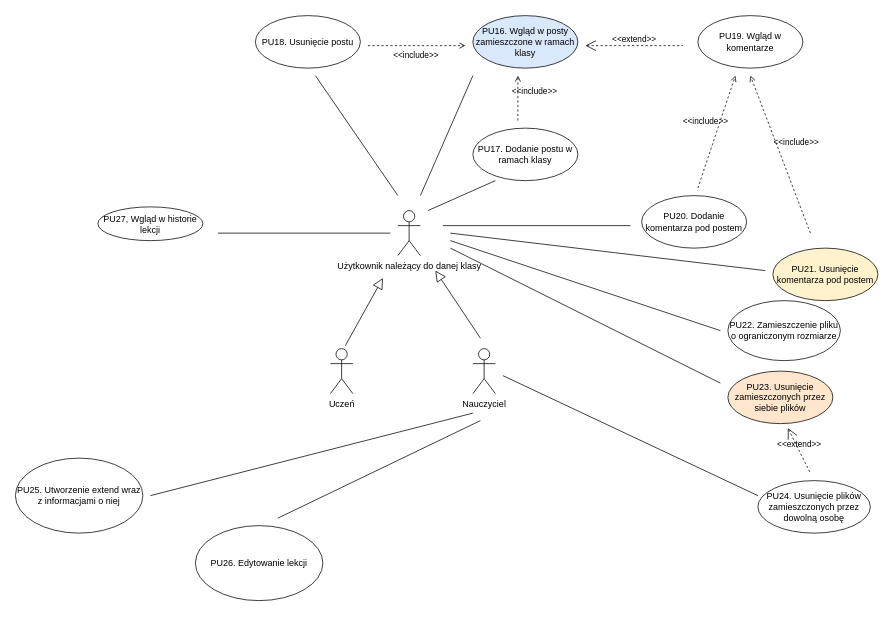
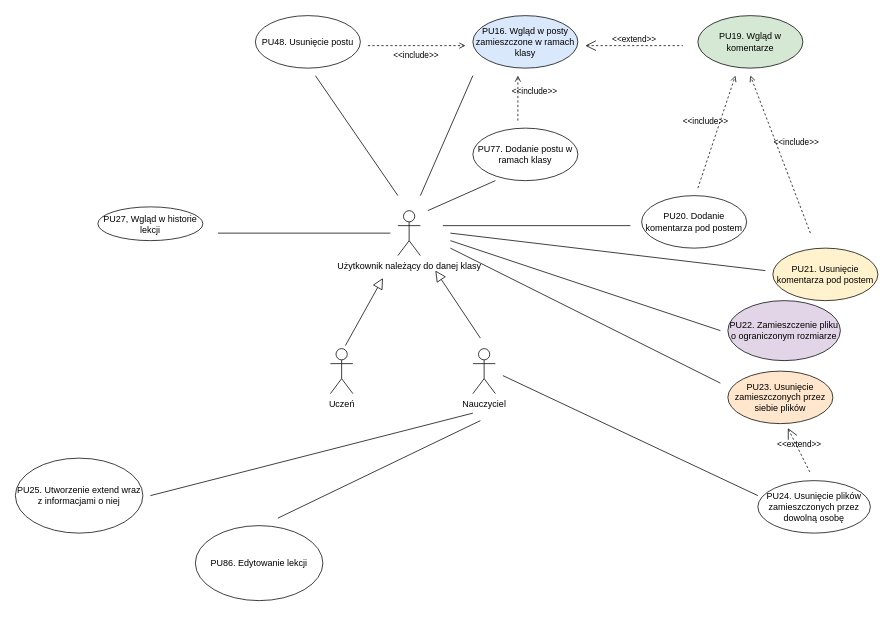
- <mxCell id="11" value="PU18. Usunięcie postu" style="ellipse;whiteSpace=wrap;html=1;" vertex="1" parent="1"><mxGeometry x="340" y="20" width="140" height="70" as="geometry" /></mxCell>
+ <mxCell id="11" value="PU48. Usunięcie postu" style="ellipse;whiteSpace=wrap;html=1;" vertex="1" parent="1"><mxGeometry x="340" y="20" width="140" height="70" as="geometry" /></mxCell>
- <mxCell id="14" value="PU19. Wgląd w komentarze" style="ellipse;whiteSpace=wrap;html=1;" vertex="1" parent="1"><mxGeometry x="930" y="20" width="140" height="70" as="geometry" /></mxCell>
+ <mxCell id="14" value="PU19. Wgląd w komentarze" style="ellipse;whiteSpace=wrap;html=1;fillColor=#d5e8d4;" vertex="1" parent="1"><mxGeometry x="930" y="20" width="140" height="70" as="geometry" /></mxCell>
- <mxCell id="7" value="PU17. Dodanie postu w ramach klasy" style="ellipse;whiteSpace=wrap;html=1;" parent="1" vertex="1"><mxGeometry x="630" y="170" width="140" height="70" as="geometry" /></mxCell>
+ <mxCell id="7" value="PU77. Dodanie postu w ramach klasy" style="ellipse;whiteSpace=wrap;html=1;" parent="1" vertex="1"><mxGeometry x="630" y="170" width="140" height="70" as="geometry" /></mxCell>
- <mxCell id="23" value="PU22. Zamieszczenie pliku o ograniczonym rozmiarze" style="ellipse;whiteSpace=wrap;html=1;" vertex="1" parent="1"><mxGeometry x="970" y="400" width="150" height="80" as="geometry" /></mxCell>
+ <mxCell id="23" value="PU22. Zamieszczenie pliku o ograniczonym rozmiarze" style="ellipse;whiteSpace=wrap;html=1;fillColor=#e1d5e7;" vertex="1" parent="1"><mxGeometry x="970" y="400" width="150" height="80" as="geometry" /></mxCell>
- <mxCell id="32" value="PU26. Edytowanie lekcji" style="ellipse;whiteSpace=wrap;html=1;" vertex="1" parent="1"><mxGeometry x="260" y="700" width="170" height="100" as="geometry" /></mxCell>
+ <mxCell id="32" value="PU86. Edytowanie lekcji" style="ellipse;whiteSpace=wrap;html=1;" vertex="1" parent="1"><mxGeometry x="260" y="700" width="170" height="100" as="geometry" /></mxCell>
